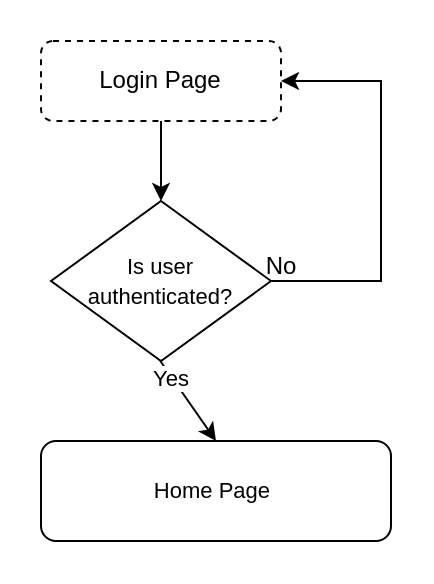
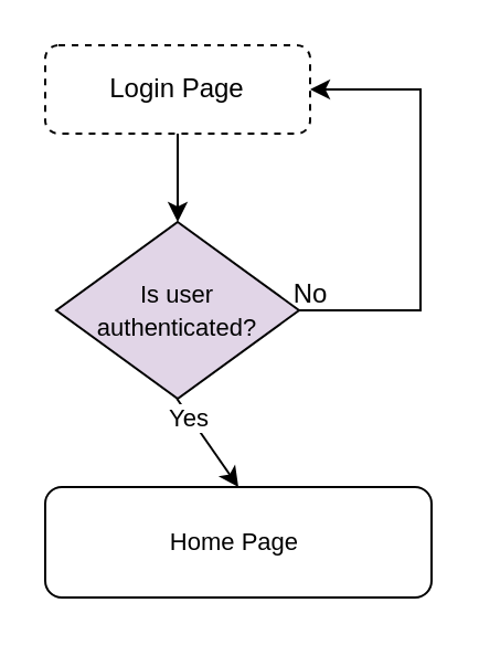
- <mxCell id="4" value="&lt;font style=&quot;font-size: 11px;&quot;&gt;Is user authenticated?&lt;/font&gt;" style="rhombus;whiteSpace=wrap;html=1;" vertex="1" parent="1"><mxGeometry x="25" y="100" width="110" height="80" as="geometry" /></mxCell>
+ <mxCell id="4" value="&lt;font style=&quot;font-size: 11px;&quot;&gt;Is user authenticated?&lt;/font&gt;" style="rhombus;whiteSpace=wrap;html=1;fillColor=#e1d5e7;" vertex="1" parent="1"><mxGeometry x="25" y="100" width="110" height="80" as="geometry" /></mxCell>
